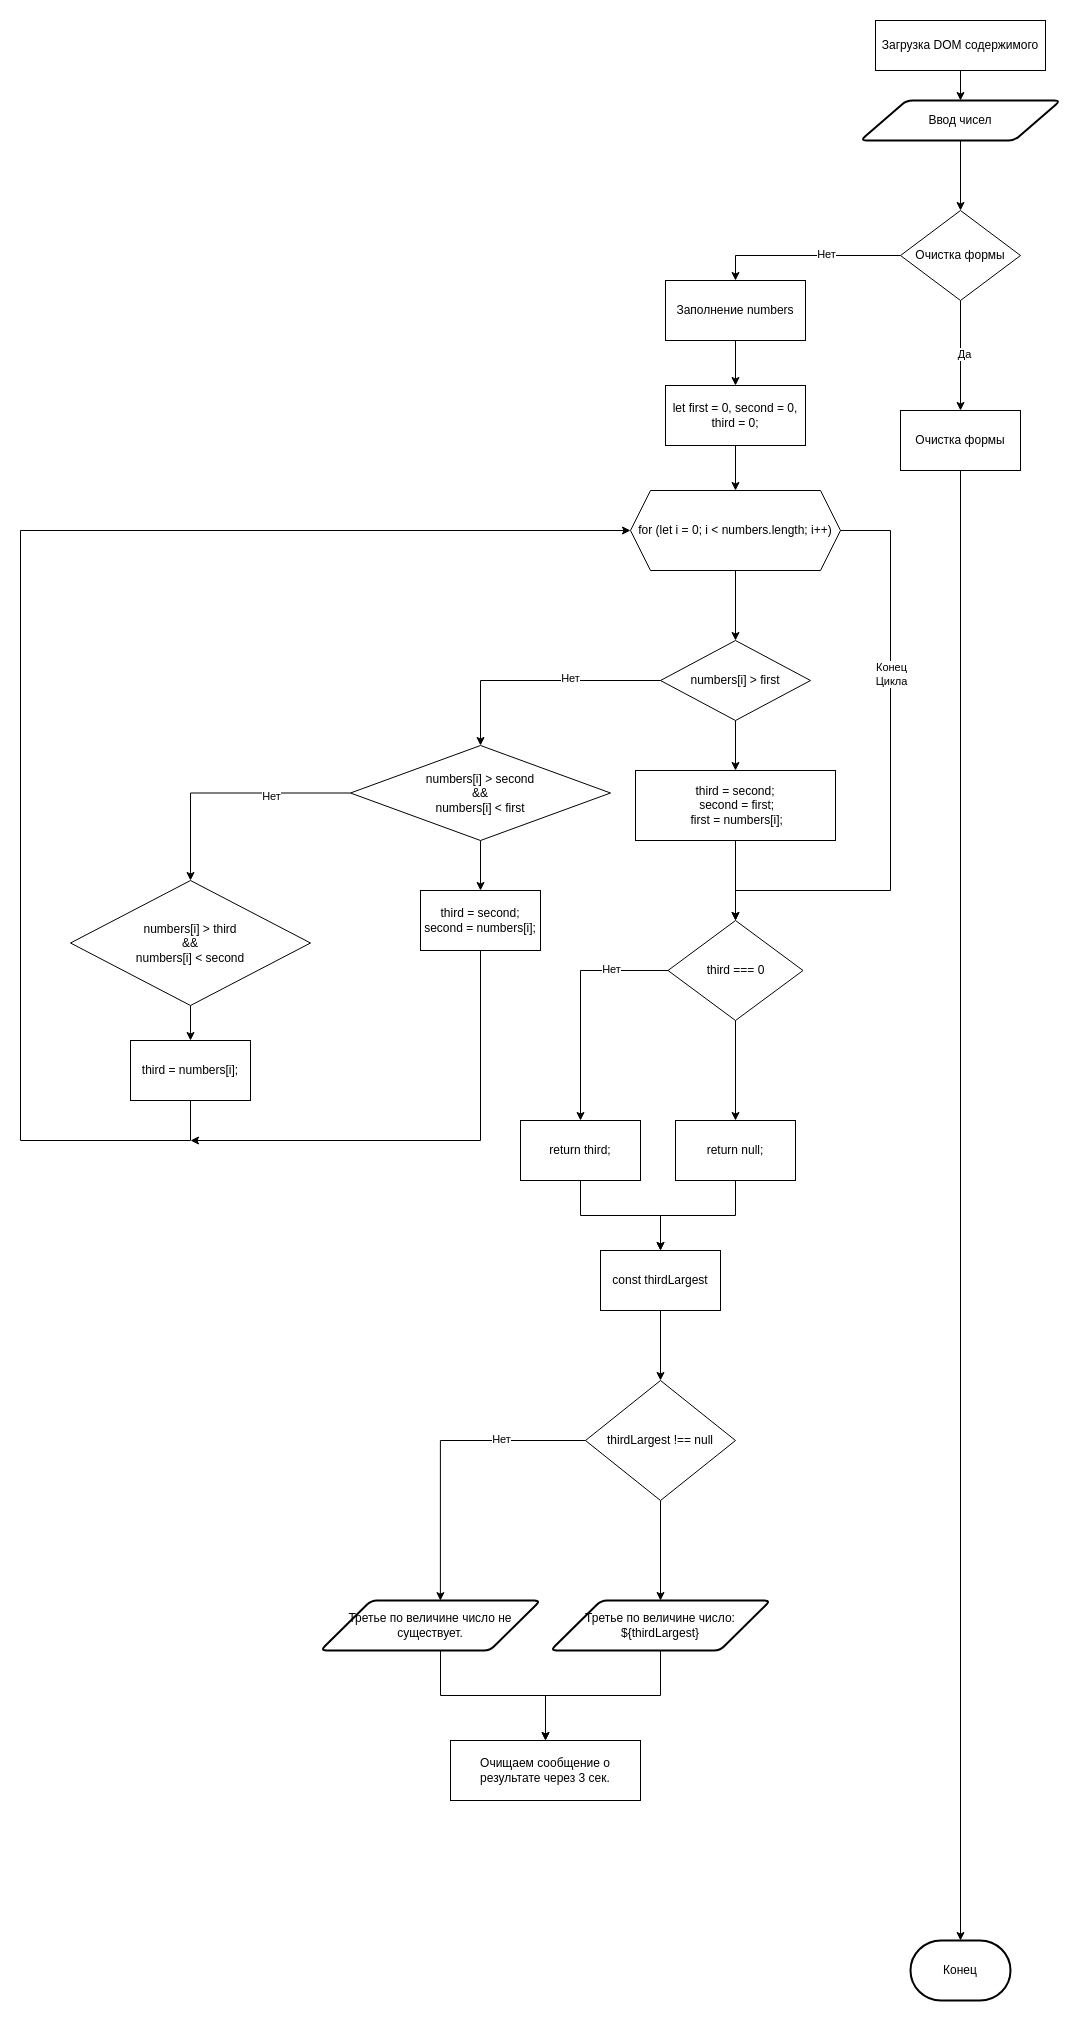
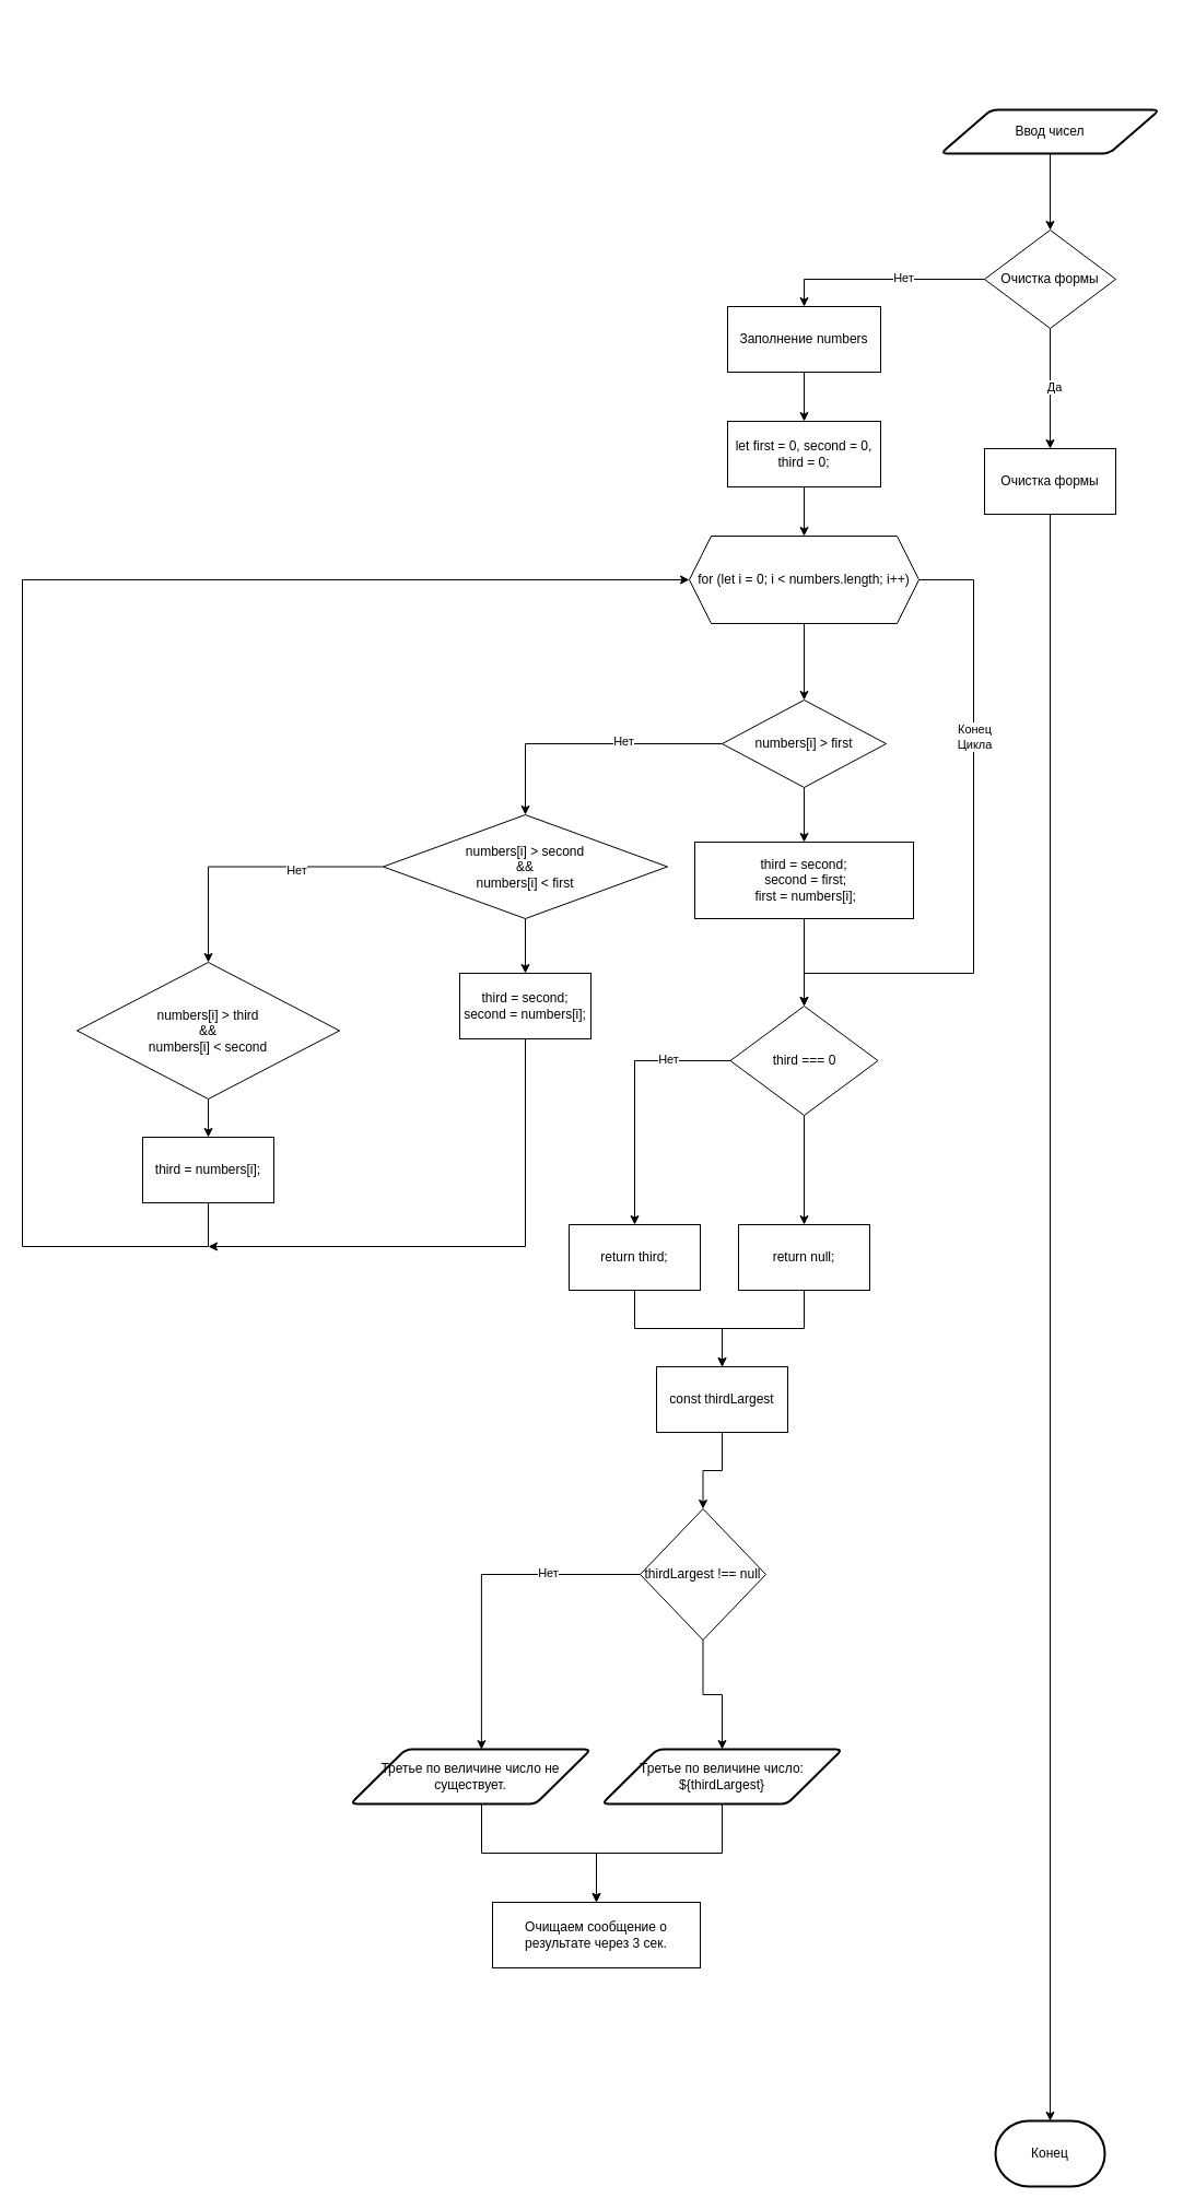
- <mxCell id="4" value="Загрузка DOM содержимого" style="rounded=0;whiteSpace=wrap;html=1;" parent="1" vertex="1"><mxGeometry x="875" y="20" width="170" height="50" as="geometry" /></mxCell>
- <mxCell id="3" value="" style="edgeStyle=orthogonalEdgeStyle;rounded=0;orthogonalLoop=1;jettySize=auto;html=1;" parent="1" source="4" target="6" edge="1"><mxGeometry relative="1" as="geometry" /></mxCell>
- <mxCell id="49" value="thirdLargest !== null" style="rhombus;whiteSpace=wrap;html=1;rounded=0;" parent="1" vertex="1"><mxGeometry x="585" y="1380" width="150" height="120" as="geometry" /></mxCell>
+ <mxCell id="49" value="thirdLargest !== null" style="rhombus;whiteSpace=wrap;html=1;rounded=0;" parent="1" vertex="1"><mxGeometry x="585" y="1380" width="115" height="120" as="geometry" /></mxCell>
